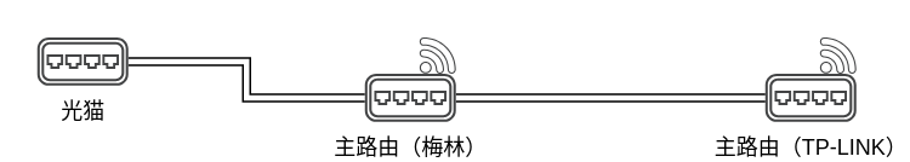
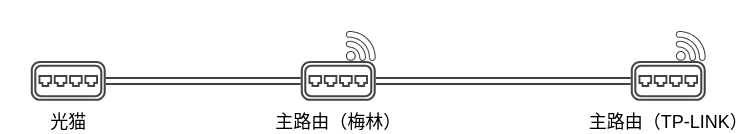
- <mxCell id="8" value="光猫" style="pointerEvents=1;shadow=0;dashed=0;html=1;strokeColor=none;fillColor=#434445;aspect=fixed;labelPosition=center;verticalLabelPosition=bottom;verticalAlign=top;align=center;outlineConnect=0;shape=mxgraph.vvd.virtual_switch;" parent="1" vertex="1"><mxGeometry x="20" y="20" width="50" height="26.5" as="geometry" /></mxCell>
+ <mxCell id="8" value="光猫" style="pointerEvents=1;shadow=0;dashed=0;html=1;strokeColor=none;fillColor=#434445;aspect=fixed;labelPosition=center;verticalLabelPosition=bottom;verticalAlign=top;align=center;outlineConnect=0;shape=mxgraph.vvd.virtual_switch;" parent="1" vertex="1"><mxGeometry x="20" y="40" width="50" height="26.5" as="geometry" /></mxCell>
